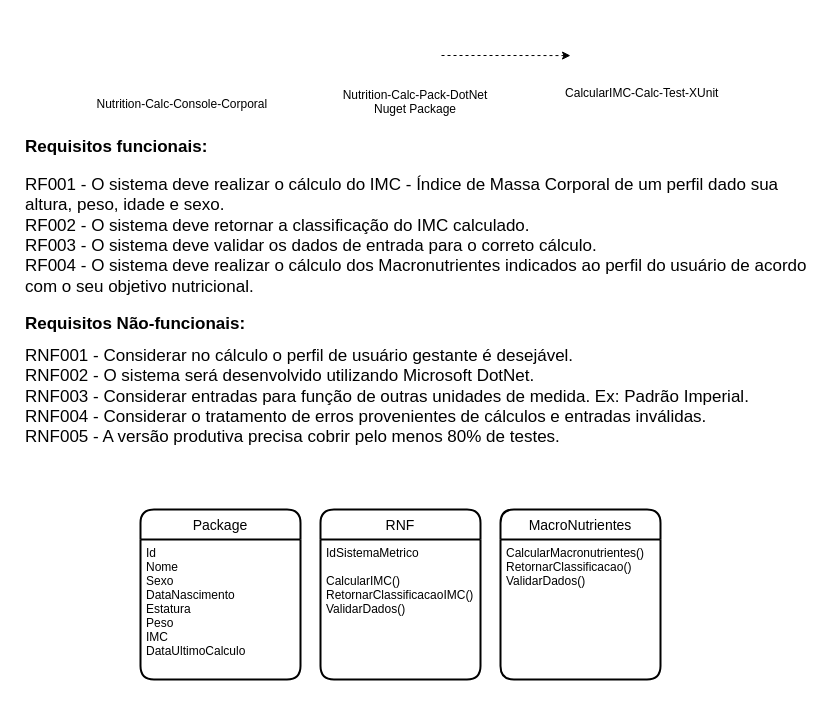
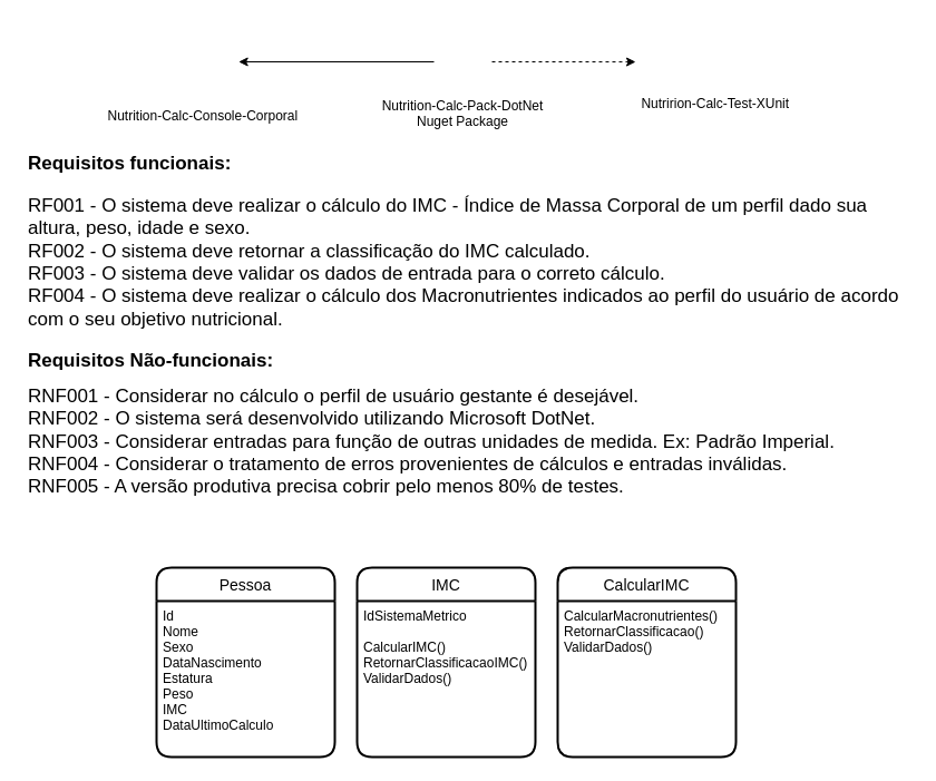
+ <mxCell id="3" style="edgeStyle=orthogonalEdgeStyle;rounded=0;orthogonalLoop=1;jettySize=auto;html=1;entryX=1;entryY=0.5;entryDx=0;entryDy=0;fontSize=18;" parent="1" source="4" target="6" edge="1"><mxGeometry relative="1" as="geometry" /></mxCell>
- <mxCell id="5" value="CalcularIMC-Calc-Test-XUnit" style="shape=image;verticalLabelPosition=bottom;labelBackgroundColor=default;verticalAlign=top;aspect=fixed;imageAspect=0;image=http://blog.qa-services.dev/wp-content/uploads/2020/03/xUnitLogo-e1584384960711.png;" parent="1" vertex="1"><mxGeometry x="570" y="30.85" width="143.54" height="48.31" as="geometry" /></mxCell>
+ <mxCell id="5" value="Nutririon-Calc-Test-XUnit" style="shape=image;verticalLabelPosition=bottom;labelBackgroundColor=default;verticalAlign=top;aspect=fixed;imageAspect=0;image=http://blog.qa-services.dev/wp-content/uploads/2020/03/xUnitLogo-e1584384960711.png;" parent="1" vertex="1"><mxGeometry x="570" y="30.85" width="143.54" height="48.31" as="geometry" /></mxCell>
- <mxCell id="8" value="Package" style="swimlane;childLayout=stackLayout;horizontal=1;startSize=30;horizontalStack=0;rounded=1;fontSize=14;fontStyle=0;strokeWidth=2;resizeParent=0;resizeLast=1;shadow=0;dashed=0;align=center;" parent="1" vertex="1"><mxGeometry x="140" y="509" width="160" height="170" as="geometry" /></mxCell>
+ <mxCell id="8" value="Pessoa" style="swimlane;childLayout=stackLayout;horizontal=1;startSize=30;horizontalStack=0;rounded=1;fontSize=14;fontStyle=0;strokeWidth=2;resizeParent=0;resizeLast=1;shadow=0;dashed=0;align=center;" parent="1" vertex="1"><mxGeometry x="140" y="509" width="160" height="170" as="geometry" /></mxCell>
- <mxCell id="10" value="RNF" style="swimlane;childLayout=stackLayout;horizontal=1;startSize=30;horizontalStack=0;rounded=1;fontSize=14;fontStyle=0;strokeWidth=2;resizeParent=0;resizeLast=1;shadow=0;dashed=0;align=center;" parent="1" vertex="1"><mxGeometry x="320" y="509" width="160" height="170" as="geometry" /></mxCell>
+ <mxCell id="10" value="IMC" style="swimlane;childLayout=stackLayout;horizontal=1;startSize=30;horizontalStack=0;rounded=1;fontSize=14;fontStyle=0;strokeWidth=2;resizeParent=0;resizeLast=1;shadow=0;dashed=0;align=center;" parent="1" vertex="1"><mxGeometry x="320" y="509" width="160" height="170" as="geometry" /></mxCell>
- <mxCell id="12" value="MacroNutrientes" style="swimlane;childLayout=stackLayout;horizontal=1;startSize=30;horizontalStack=0;rounded=1;fontSize=14;fontStyle=0;strokeWidth=2;resizeParent=0;resizeLast=1;shadow=0;dashed=0;align=center;" parent="1" vertex="1"><mxGeometry x="500" y="509" width="160" height="170" as="geometry" /></mxCell>
+ <mxCell id="12" value="CalcularIMC" style="swimlane;childLayout=stackLayout;horizontal=1;startSize=30;horizontalStack=0;rounded=1;fontSize=14;fontStyle=0;strokeWidth=2;resizeParent=0;resizeLast=1;shadow=0;dashed=0;align=center;" parent="1" vertex="1"><mxGeometry x="500" y="509" width="160" height="170" as="geometry" /></mxCell>
